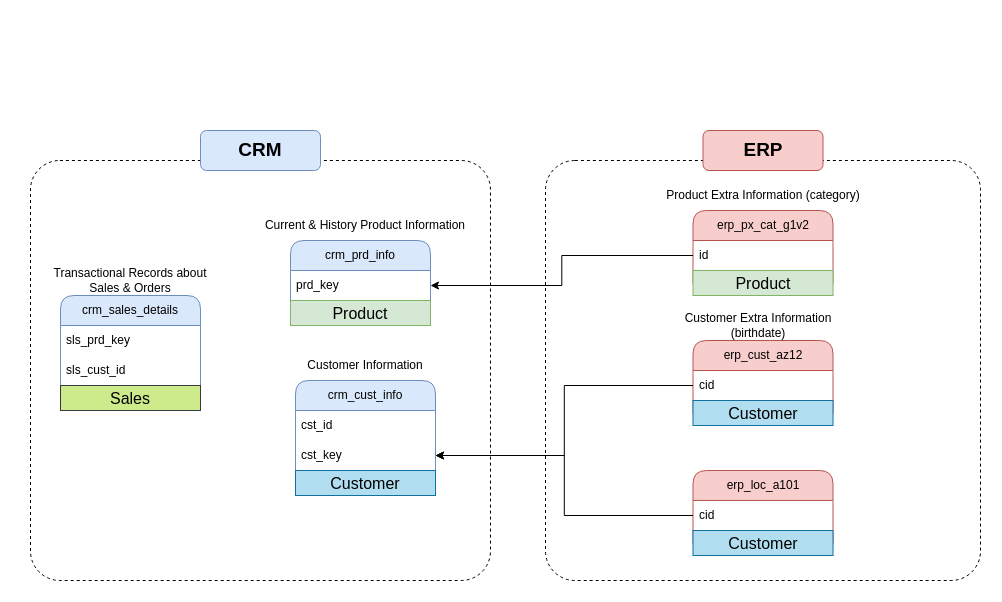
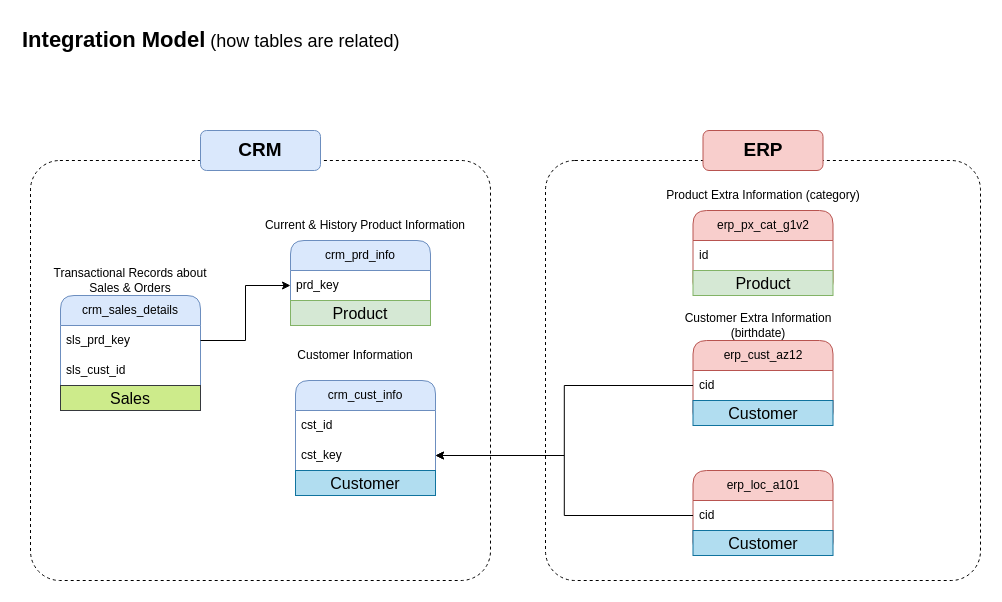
+ <mxCell id="27" value="&lt;font style=&quot;&quot;&gt;&lt;font style=&quot;font-size: 22px;&quot;&gt;&lt;b style=&quot;&quot;&gt;Integration Model&lt;/b&gt;&lt;/font&gt;&lt;span style=&quot;font-size: 18px;&quot;&gt; (how tables are related)&lt;/span&gt;&lt;/font&gt;" style="text;html=1;align=left;verticalAlign=middle;whiteSpace=wrap;rounded=0;" parent="1" vertex="1"><mxGeometry x="20" y="20" width="420" height="40" as="geometry" /></mxCell>
- <mxCell id="33" style="edgeStyle=orthogonalEdgeStyle;rounded=0;orthogonalLoop=1;jettySize=auto;html=1;entryX=1;entryY=0.5;entryDx=0;entryDy=0;" parent="1" source="30" target="10" edge="1"><mxGeometry relative="1" as="geometry" /></mxCell>
+ <mxCell id="18" style="edgeStyle=orthogonalEdgeStyle;rounded=0;orthogonalLoop=1;jettySize=auto;html=1;entryX=0;entryY=0.5;entryDx=0;entryDy=0;" parent="1" source="15" target="10" edge="1"><mxGeometry relative="1" as="geometry" /></mxCell>
- <mxCell id="8" value="Customer Information" style="text;html=1;align=center;verticalAlign=middle;whiteSpace=wrap;rounded=0;" parent="1" vertex="1"><mxGeometry x="300" y="350" width="130" height="30" as="geometry" /></mxCell>
+ <mxCell id="8" value="Customer Information" style="text;html=1;align=center;verticalAlign=middle;whiteSpace=wrap;rounded=0;" parent="1" vertex="1"><mxGeometry x="290" y="340" width="130" height="30" as="geometry" /></mxCell>
